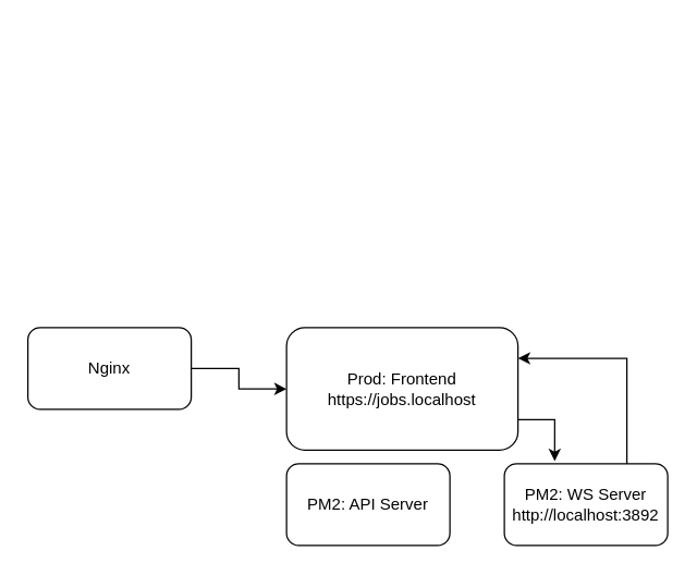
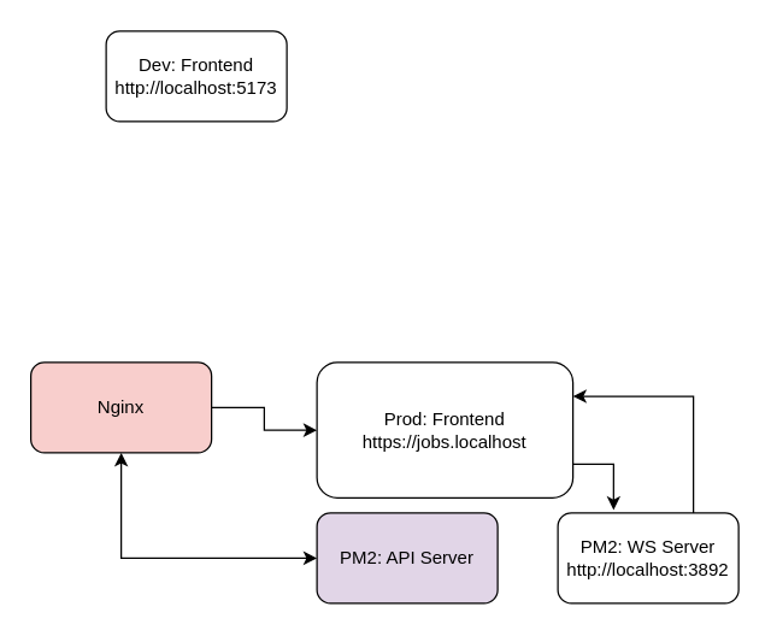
+ <mxCell id="2" value="Dev: Frontend&lt;br&gt;http://localhost:5173" style="rounded=1;whiteSpace=wrap;html=1;" vertex="1" parent="1"><mxGeometry x="70" y="20" width="120" height="60" as="geometry" /></mxCell>
- <mxCell id="7" value="Nginx" style="rounded=1;whiteSpace=wrap;html=1;" vertex="1" parent="1"><mxGeometry x="20" y="240" width="120" height="60" as="geometry" /></mxCell>
+ <mxCell id="7" value="Nginx" style="rounded=1;whiteSpace=wrap;html=1;fillColor=#f8cecc;" vertex="1" parent="1"><mxGeometry x="20" y="240" width="120" height="60" as="geometry" /></mxCell>
+ <mxCell id="4" style="edgeStyle=orthogonalEdgeStyle;rounded=0;orthogonalLoop=1;jettySize=auto;html=1;exitX=0.5;exitY=1;exitDx=0;exitDy=0;entryX=0;entryY=0.5;entryDx=0;entryDy=0;startArrow=classic;startFill=1;" edge="1" parent="1" source="7" target="8"><mxGeometry relative="1" as="geometry" /></mxCell>
- <mxCell id="8" value="PM2: API Server" style="rounded=1;whiteSpace=wrap;html=1;" vertex="1" parent="1"><mxGeometry x="210" y="340" width="120" height="60" as="geometry" /></mxCell>
+ <mxCell id="8" value="PM2: API Server" style="rounded=1;whiteSpace=wrap;html=1;fillColor=#e1d5e7;" vertex="1" parent="1"><mxGeometry x="210" y="340" width="120" height="60" as="geometry" /></mxCell>
